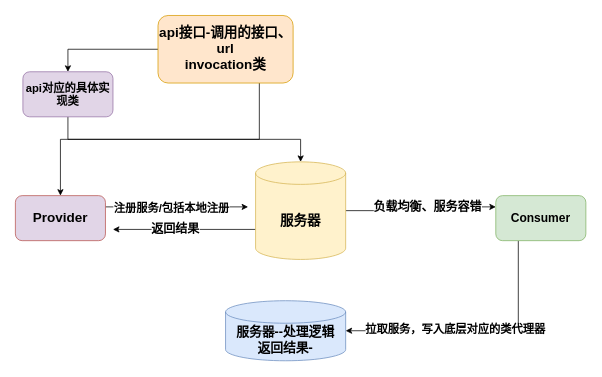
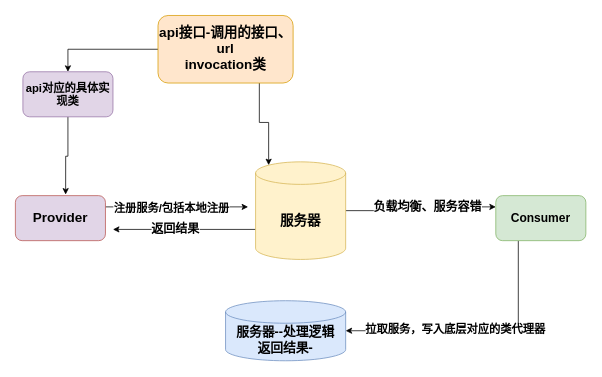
- <mxCell id="17" style="edgeStyle=orthogonalEdgeStyle;rounded=0;orthogonalLoop=1;jettySize=auto;html=1;exitX=0.5;exitY=1;exitDx=0;exitDy=0;" edge="1" parent="1" source="18" target="12"><mxGeometry relative="1" as="geometry" /></mxCell>
+ <mxCell id="17" style="edgeStyle=orthogonalEdgeStyle;rounded=0;orthogonalLoop=1;jettySize=auto;html=1;exitX=0.5;exitY=1;exitDx=0;exitDy=0;entryX=0.558;entryY=-0.025;entryDx=0;entryDy=0;entryPerimeter=0;" edge="1" parent="1" source="18" target="4"><mxGeometry relative="1" as="geometry" /></mxCell>
- <mxCell id="14" style="edgeStyle=orthogonalEdgeStyle;rounded=0;orthogonalLoop=1;jettySize=auto;html=1;exitX=0.75;exitY=1;exitDx=0;exitDy=0;" edge="1" parent="1" source="16" target="4"><mxGeometry relative="1" as="geometry" /></mxCell>
+ <mxCell id="14" style="edgeStyle=orthogonalEdgeStyle;rounded=0;orthogonalLoop=1;jettySize=auto;html=1;exitX=0.75;exitY=1;exitDx=0;exitDy=0;entryX=0.145;entryY=0;entryDx=0;entryDy=4.35;entryPerimeter=0;" edge="1" parent="1" source="16" target="12"><mxGeometry relative="1" as="geometry" /></mxCell>
